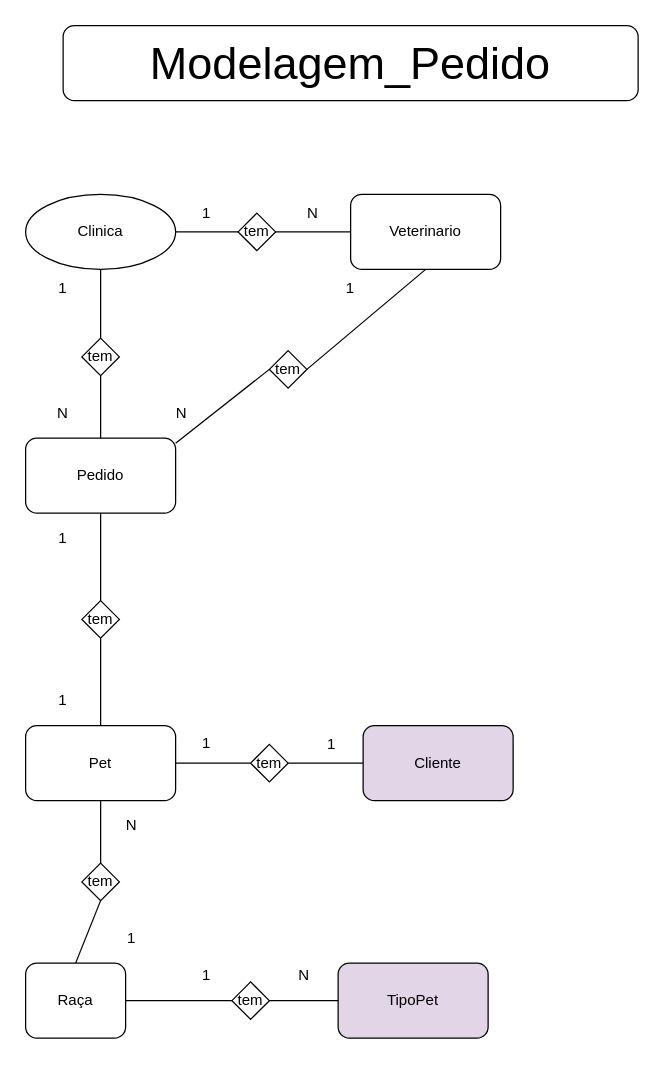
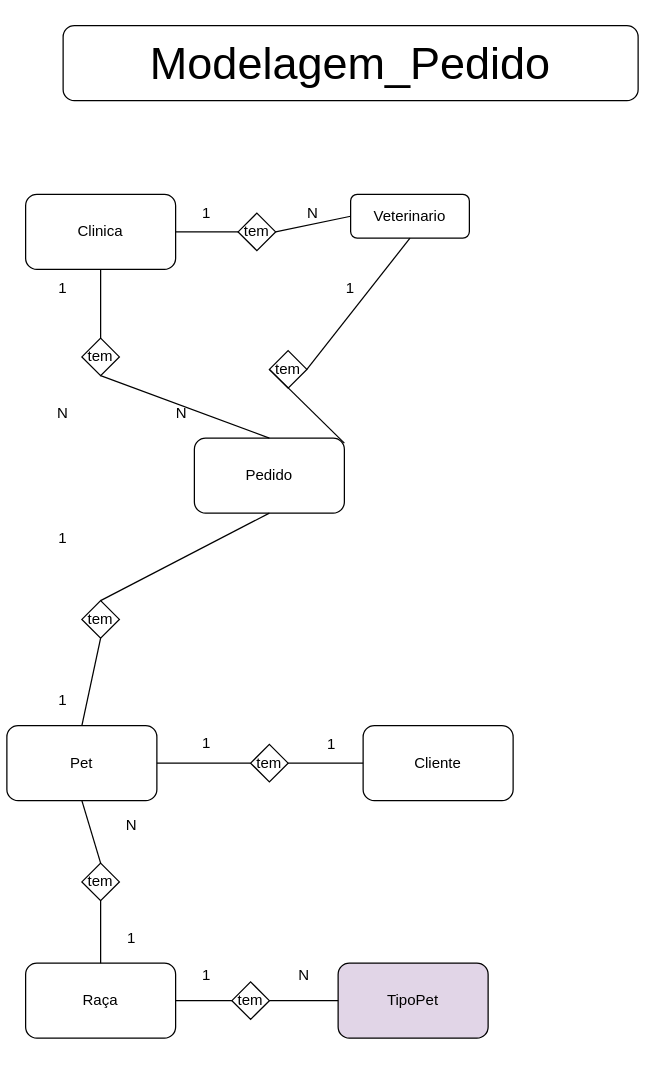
- <mxCell id="3" value="Clinica" style="ellipse;whiteSpace=wrap;html=1;" vertex="1" parent="1"><mxGeometry x="20" y="155" width="120" height="60" as="geometry" /></mxCell>
+ <mxCell id="3" value="Clinica" style="rounded=1;whiteSpace=wrap;html=1;" vertex="1" parent="1"><mxGeometry x="20" y="155" width="120" height="60" as="geometry" /></mxCell>
- <mxCell id="4" value="Veterinario" style="rounded=1;whiteSpace=wrap;html=1;" vertex="1" parent="1"><mxGeometry x="280" y="155" width="120" height="60" as="geometry" /></mxCell>
+ <mxCell id="4" value="Veterinario" style="rounded=1;whiteSpace=wrap;html=1;" vertex="1" parent="1"><mxGeometry x="280" y="155" width="95" height="35" as="geometry" /></mxCell>
- <mxCell id="10" value="Pedido" style="rounded=1;whiteSpace=wrap;html=1;" vertex="1" parent="1"><mxGeometry x="20" y="350" width="120" height="60" as="geometry" /></mxCell>
+ <mxCell id="10" value="Pedido" style="rounded=1;whiteSpace=wrap;html=1;" vertex="1" parent="1"><mxGeometry x="155" y="350" width="120" height="60" as="geometry" /></mxCell>
- <mxCell id="21" value="Pet" style="rounded=1;whiteSpace=wrap;html=1;" vertex="1" parent="1"><mxGeometry x="20" y="580" width="120" height="60" as="geometry" /></mxCell>
+ <mxCell id="21" value="Pet" style="rounded=1;whiteSpace=wrap;html=1;" vertex="1" parent="1"><mxGeometry x="5" y="580" width="120" height="60" as="geometry" /></mxCell>
- <mxCell id="27" value="Cliente" style="rounded=1;whiteSpace=wrap;html=1;fillColor=#e1d5e7;" vertex="1" parent="1"><mxGeometry x="290" y="580" width="120" height="60" as="geometry" /></mxCell>
+ <mxCell id="27" value="Cliente" style="rounded=1;whiteSpace=wrap;html=1;" vertex="1" parent="1"><mxGeometry x="290" y="580" width="120" height="60" as="geometry" /></mxCell>
- <mxCell id="33" value="Raça" style="rounded=1;whiteSpace=wrap;html=1;" vertex="1" parent="1"><mxGeometry x="20" y="770" width="80" height="60" as="geometry" /></mxCell>
+ <mxCell id="33" value="Raça" style="rounded=1;whiteSpace=wrap;html=1;" vertex="1" parent="1"><mxGeometry x="20" y="770" width="120" height="60" as="geometry" /></mxCell>
